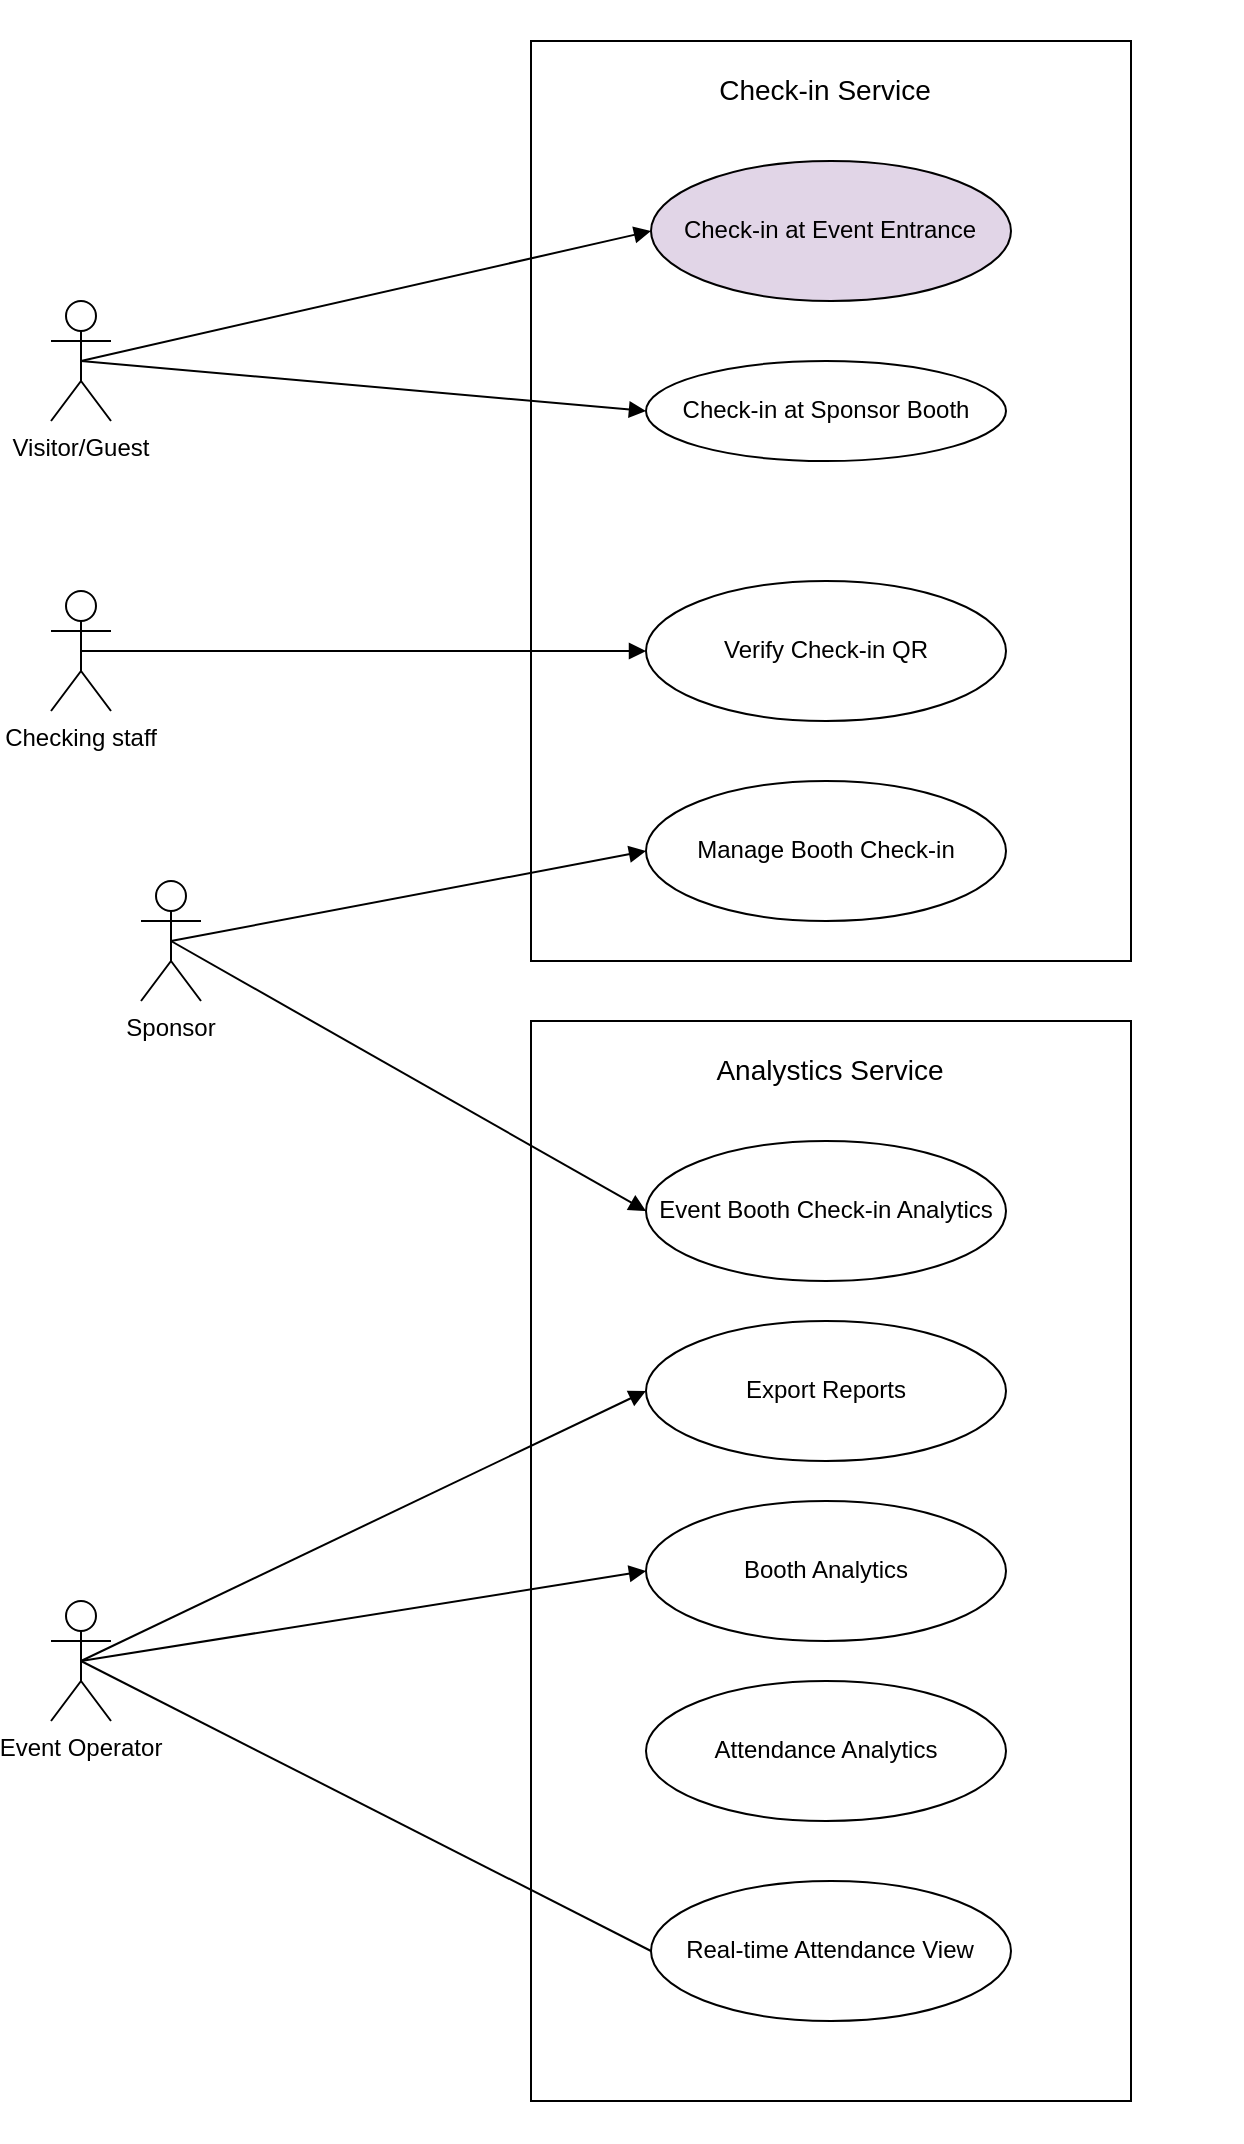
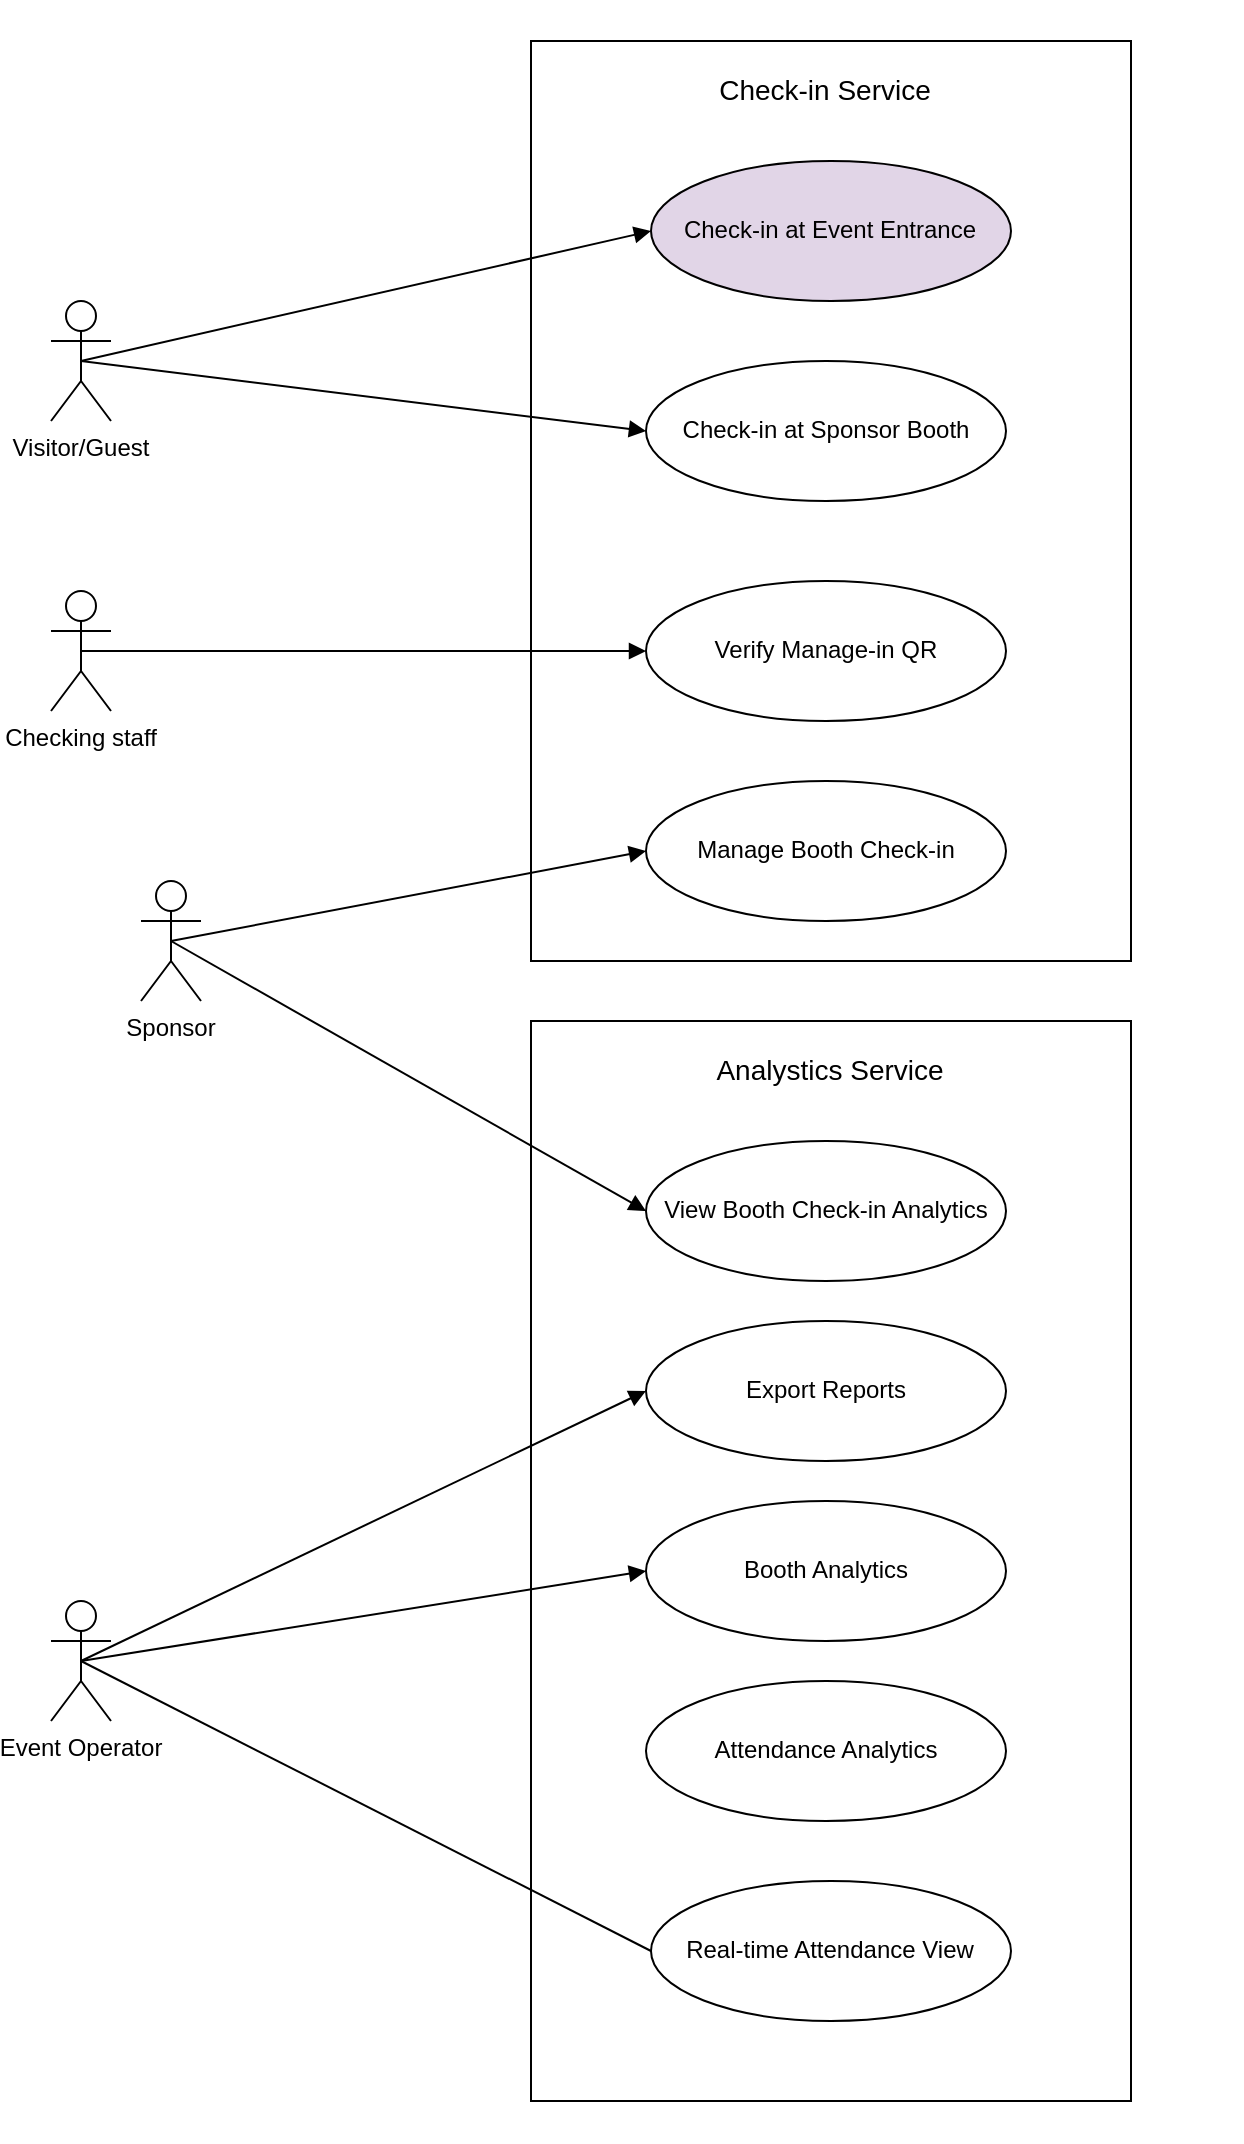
- <mxCell id="6" value="Check-in at Sponsor Booth" style="ellipse;whiteSpace=wrap;html=1;" vertex="1" parent="1"><mxGeometry x="317.5" y="180" width="180" height="50" as="geometry" /></mxCell>
+ <mxCell id="6" value="Check-in at Sponsor Booth" style="ellipse;whiteSpace=wrap;html=1;" vertex="1" parent="1"><mxGeometry x="317.5" y="180" width="180" height="70" as="geometry" /></mxCell>
- <mxCell id="7" value="Verify Check-in QR" style="ellipse;whiteSpace=wrap;html=1;" vertex="1" parent="1"><mxGeometry x="317.5" y="290" width="180" height="70" as="geometry" /></mxCell>
+ <mxCell id="7" value="Verify Manage-in QR" style="ellipse;whiteSpace=wrap;html=1;" vertex="1" parent="1"><mxGeometry x="317.5" y="290" width="180" height="70" as="geometry" /></mxCell>
- <mxCell id="16" value="Event Booth Check-in Analytics" style="ellipse;whiteSpace=wrap;html=1;" vertex="1" parent="1"><mxGeometry x="317.5" y="570" width="180" height="70" as="geometry" /></mxCell>
+ <mxCell id="16" value="View Booth Check-in Analytics" style="ellipse;whiteSpace=wrap;html=1;" vertex="1" parent="1"><mxGeometry x="317.5" y="570" width="180" height="70" as="geometry" /></mxCell>
